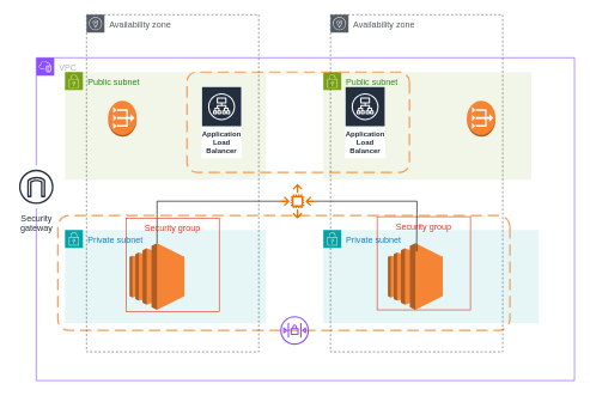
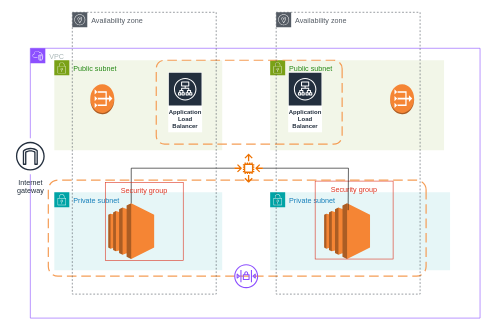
- <mxCell id="21" value="Security&#10;gateway" style="sketch=0;outlineConnect=0;fontColor=#232F3E;gradientColor=none;strokeColor=#232F3E;fillColor=#ffffff;dashed=0;verticalLabelPosition=bottom;verticalAlign=top;align=center;html=1;fontSize=12;fontStyle=0;aspect=fixed;shape=mxgraph.aws4.resourceIcon;resIcon=mxgraph.aws4.internet_gateway;" parent="1" vertex="1"><mxGeometry y="230" width="60" height="60" as="geometry" x="20" /></mxCell>
+ <mxCell id="21" value="Internet&#10;gateway" style="sketch=0;outlineConnect=0;fontColor=#232F3E;gradientColor=none;strokeColor=#232F3E;fillColor=#ffffff;dashed=0;verticalLabelPosition=bottom;verticalAlign=top;align=center;html=1;fontSize=12;fontStyle=0;aspect=fixed;shape=mxgraph.aws4.resourceIcon;resIcon=mxgraph.aws4.internet_gateway;" parent="1" vertex="1"><mxGeometry y="230" width="60" height="60" as="geometry" x="20" /></mxCell>
